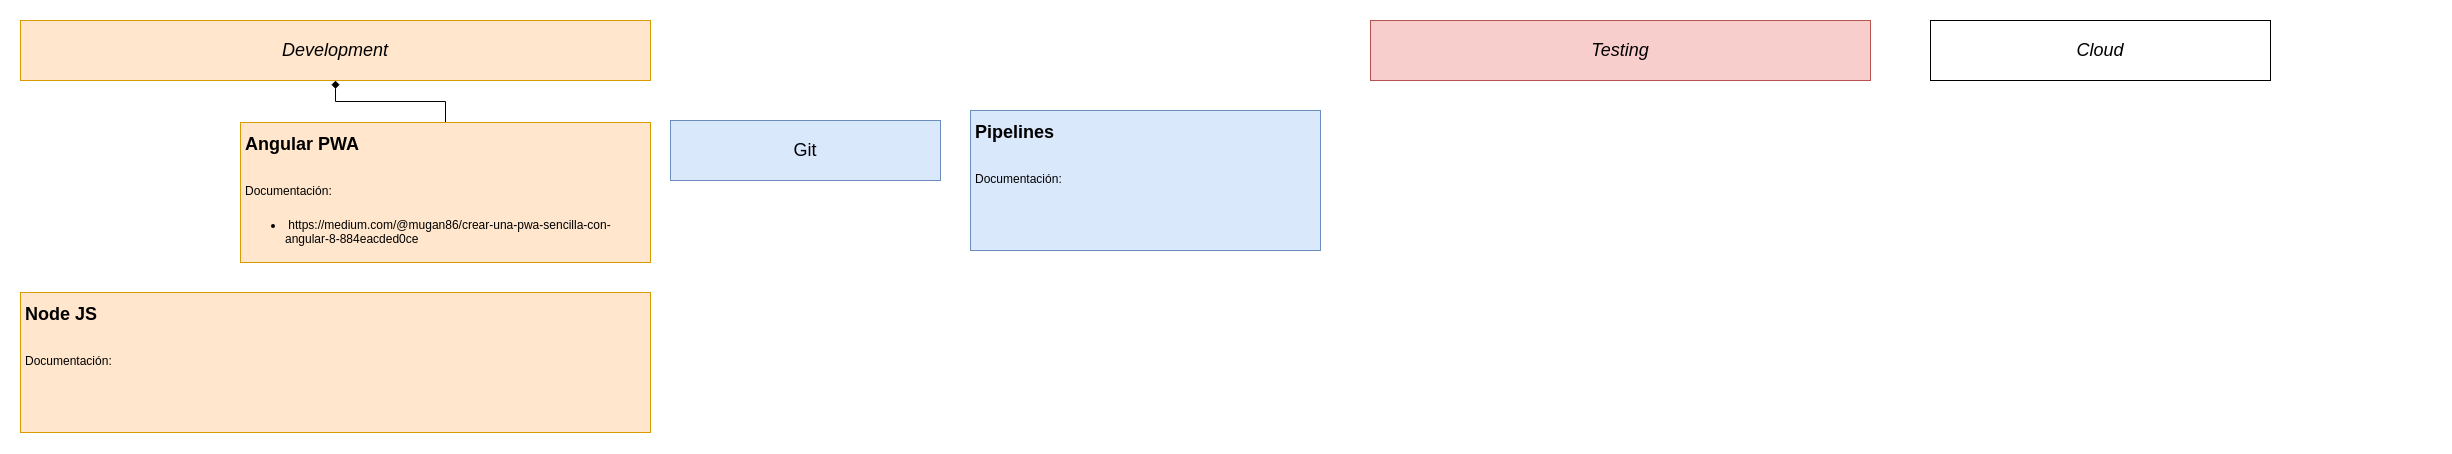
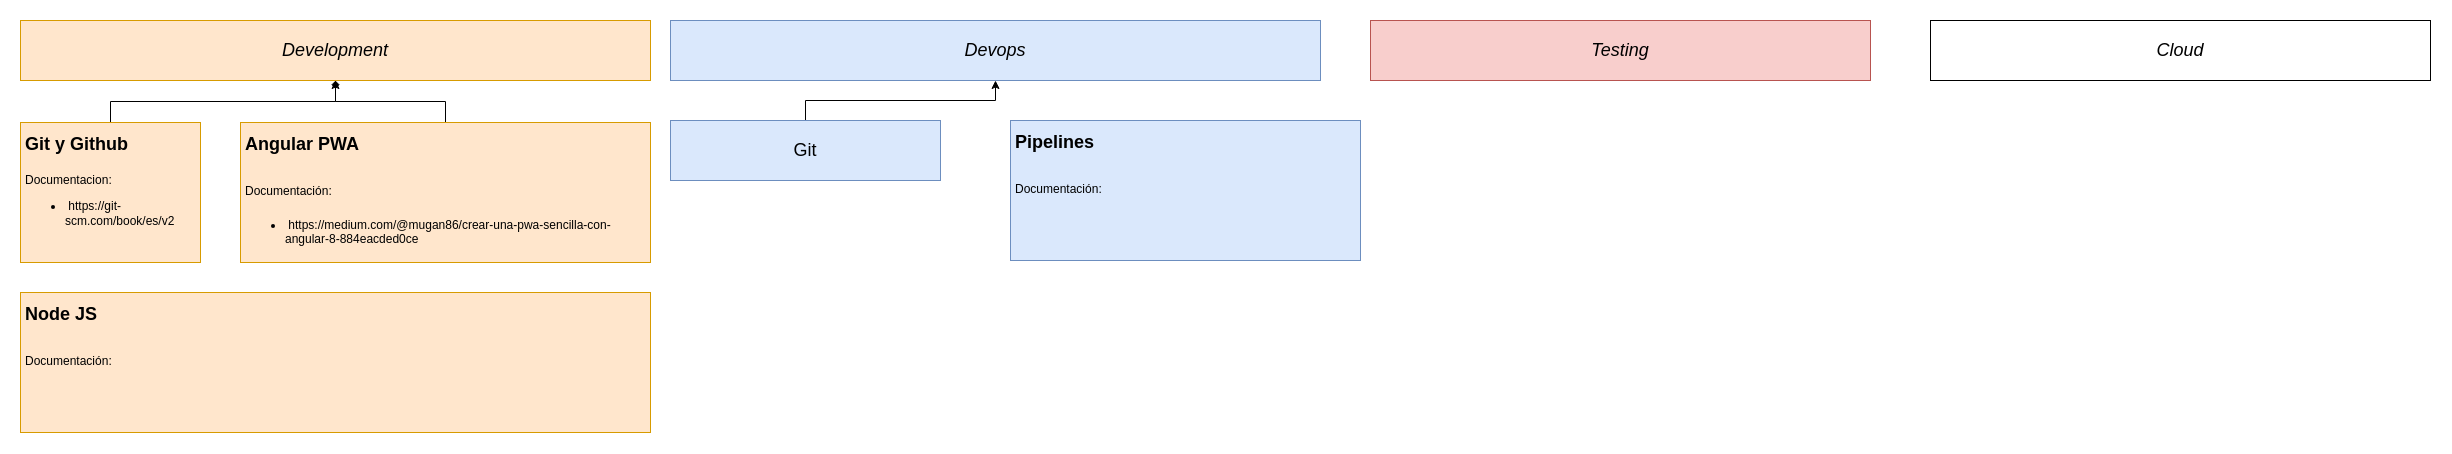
+ <mxCell id="4" value="Devops" style="rounded=0;whiteSpace=wrap;html=1;fillColor=#dae8fc;strokeColor=#6c8ebf;fontSize=18;fontStyle=2" parent="1" vertex="1"><mxGeometry x="670" y="20" width="650" height="60" as="geometry" /></mxCell>
- <mxCell id="5" value="Cloud" style="rounded=0;whiteSpace=wrap;html=1;fontSize=18;fontStyle=2" parent="1" vertex="1"><mxGeometry x="1930" y="20" width="340" height="60" as="geometry" /></mxCell>
+ <mxCell id="5" value="Cloud" style="rounded=0;whiteSpace=wrap;html=1;fontSize=18;fontStyle=2" parent="1" vertex="1"><mxGeometry x="1930" y="20" width="500" height="60" as="geometry" /></mxCell>
+ <mxCell id="11" value="" style="edgeStyle=orthogonalEdgeStyle;rounded=0;orthogonalLoop=1;jettySize=auto;html=1;" parent="1" source="12" target="4" edge="1"><mxGeometry relative="1" as="geometry" /></mxCell>
+ <mxCell id="6" value="" style="edgeStyle=orthogonalEdgeStyle;rounded=0;orthogonalLoop=1;jettySize=auto;html=1;" parent="1" source="7" target="2" edge="1"><mxGeometry relative="1" as="geometry" /></mxCell>
- <mxCell id="13" value="&lt;h1&gt;&lt;span style=&quot;font-size: 18px&quot;&gt;Pipelines&lt;/span&gt;&lt;/h1&gt;&lt;h1&gt;&lt;span style=&quot;font-size: 12px ; font-weight: normal&quot;&gt;Documentación:&lt;/span&gt;&lt;/h1&gt;&lt;p&gt;&lt;/p&gt;" style="text;html=1;strokeColor=#6c8ebf;fillColor=#dae8fc;spacing=5;spacingTop=-20;whiteSpace=wrap;overflow=hidden;rounded=0;" parent="1" vertex="1"><mxGeometry x="970" y="110" width="350" height="140" as="geometry" /></mxCell>
+ <mxCell id="13" value="&lt;h1&gt;&lt;span style=&quot;font-size: 18px&quot;&gt;Pipelines&lt;/span&gt;&lt;/h1&gt;&lt;h1&gt;&lt;span style=&quot;font-size: 12px ; font-weight: normal&quot;&gt;Documentación:&lt;/span&gt;&lt;/h1&gt;&lt;p&gt;&lt;/p&gt;" style="text;html=1;strokeColor=#6c8ebf;fillColor=#dae8fc;spacing=5;spacingTop=-20;whiteSpace=wrap;overflow=hidden;rounded=0;" parent="1" vertex="1"><mxGeometry x="1010" y="120" width="350" height="140" as="geometry" /></mxCell>
+ <mxCell id="7" value="&lt;h1&gt;&lt;font style=&quot;font-size: 18px&quot;&gt;Git y Github&lt;/font&gt;&lt;/h1&gt;&lt;p&gt;Documentacion:&lt;/p&gt;&lt;p&gt;&lt;/p&gt;&lt;ul&gt;&lt;li&gt;&amp;nbsp;https://git-scm.com/book/es/v2&lt;/li&gt;&lt;/ul&gt;&lt;p&gt;&lt;/p&gt;" style="text;html=1;strokeColor=#d79b00;fillColor=#ffe6cc;spacing=5;spacingTop=-20;whiteSpace=wrap;overflow=hidden;rounded=0;" parent="1" vertex="1"><mxGeometry x="20" y="122" width="180" height="140" as="geometry" /></mxCell>
